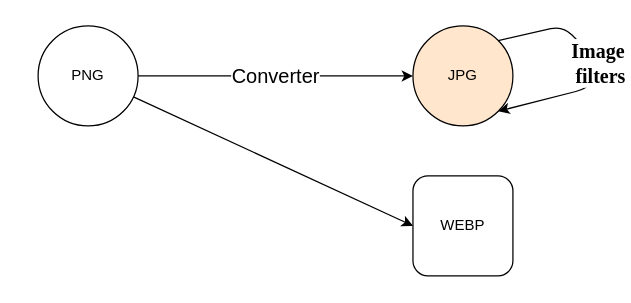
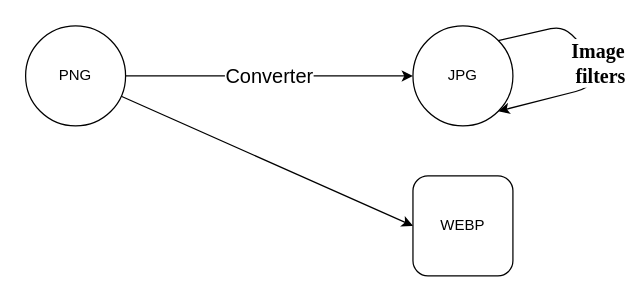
- <mxCell id="4" value="PNG" style="ellipse;whiteSpace=wrap;html=1;aspect=fixed;" vertex="1" parent="1"><mxGeometry x="30" y="20" width="80" height="80" as="geometry" /></mxCell>
+ <mxCell id="4" value="PNG" style="ellipse;whiteSpace=wrap;html=1;aspect=fixed;" vertex="1" parent="1"><mxGeometry x="20" y="20" width="80" height="80" as="geometry" /></mxCell>
- <mxCell id="5" value="JPG" style="ellipse;whiteSpace=wrap;html=1;aspect=fixed;direction=south;fillColor=#ffe6cc;" vertex="1" parent="1"><mxGeometry x="330" y="20" width="80" height="80" as="geometry" /></mxCell>
+ <mxCell id="5" value="JPG" style="ellipse;whiteSpace=wrap;html=1;aspect=fixed;direction=south;" vertex="1" parent="1"><mxGeometry x="330" y="20" width="80" height="80" as="geometry" /></mxCell>
